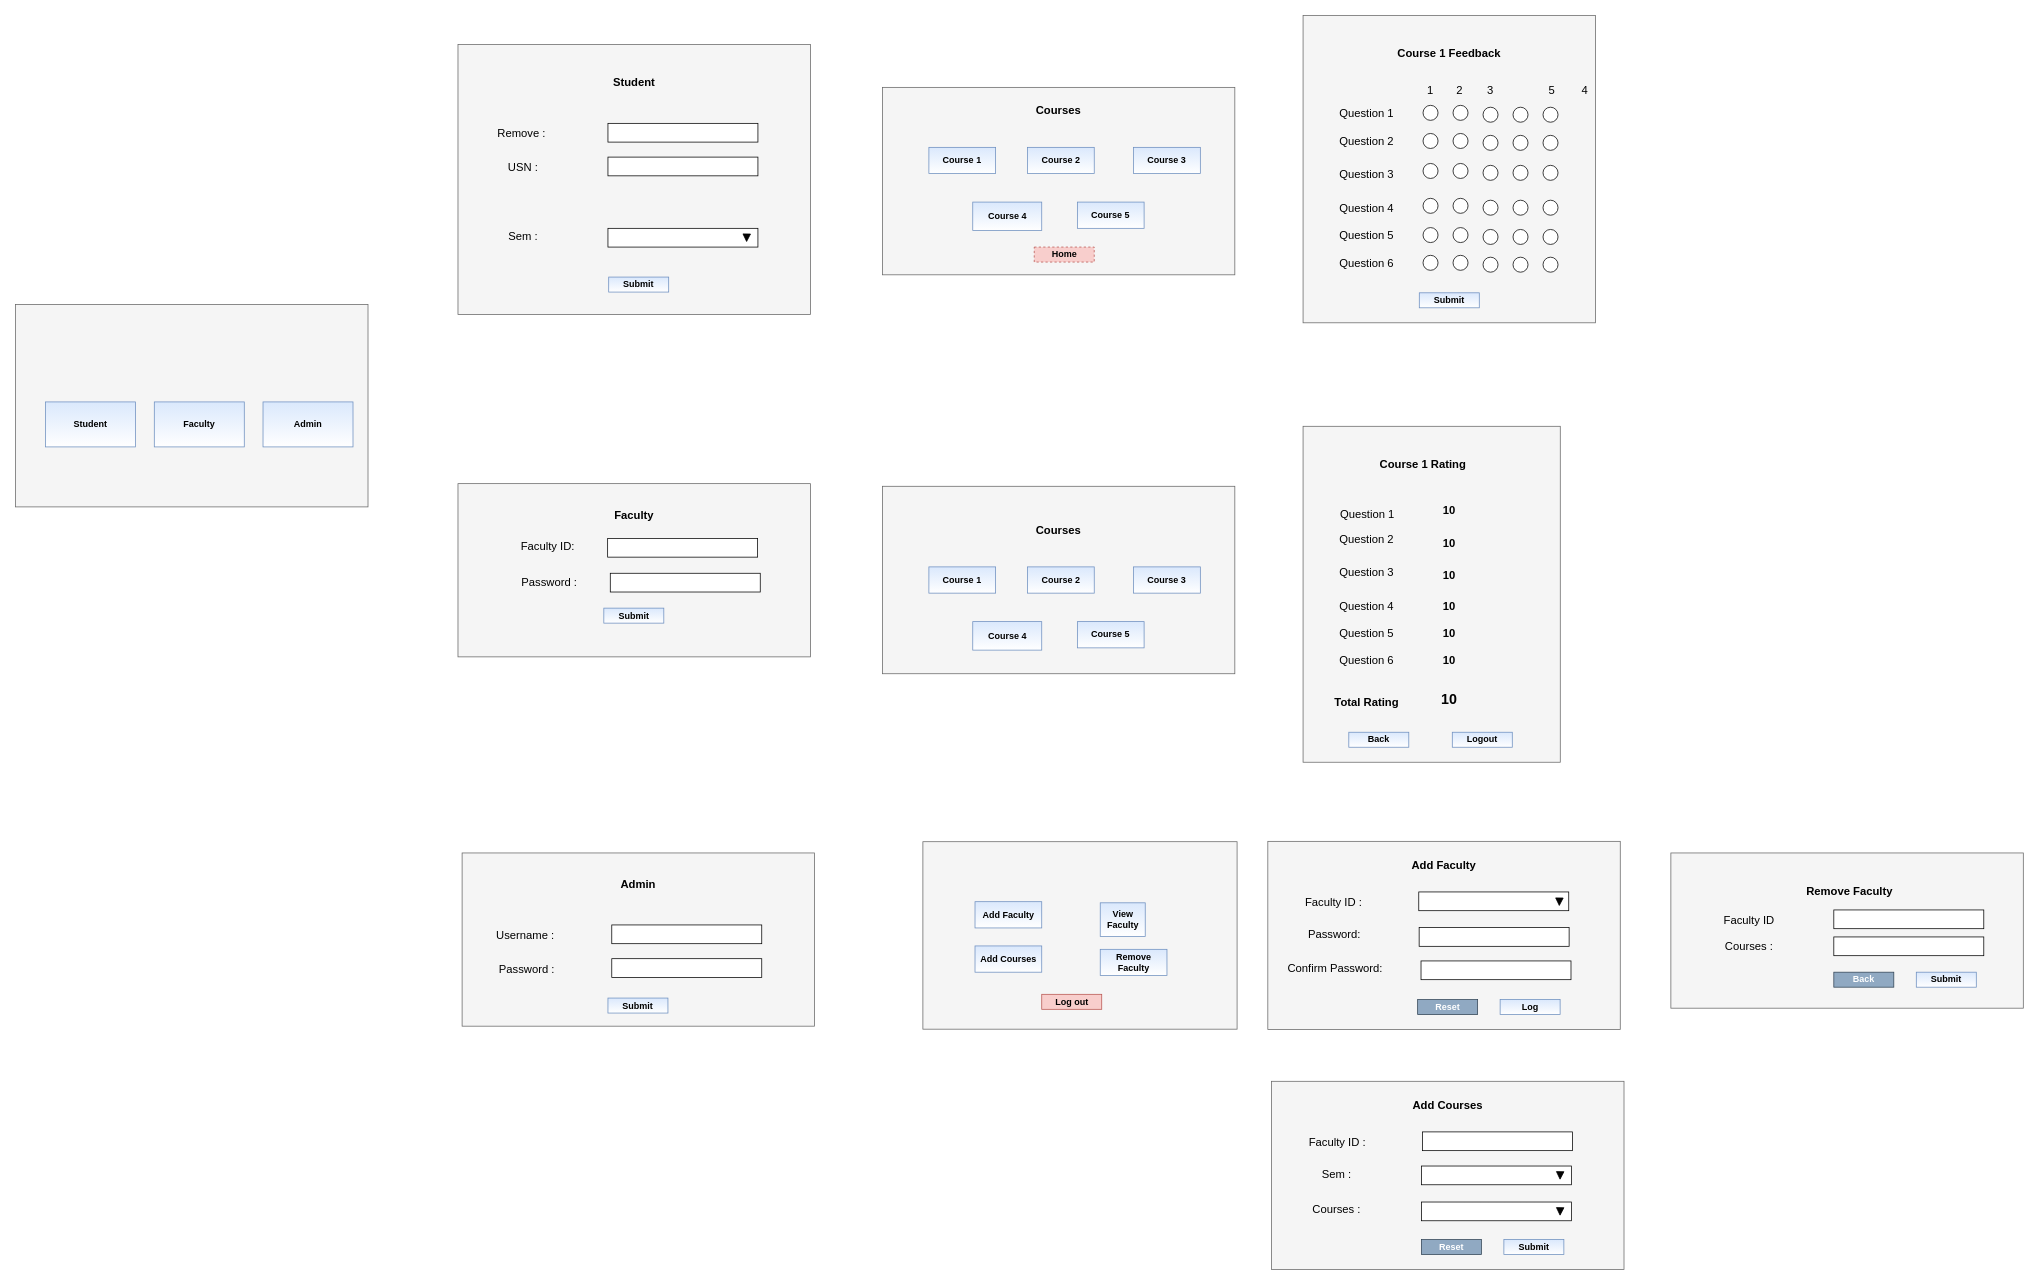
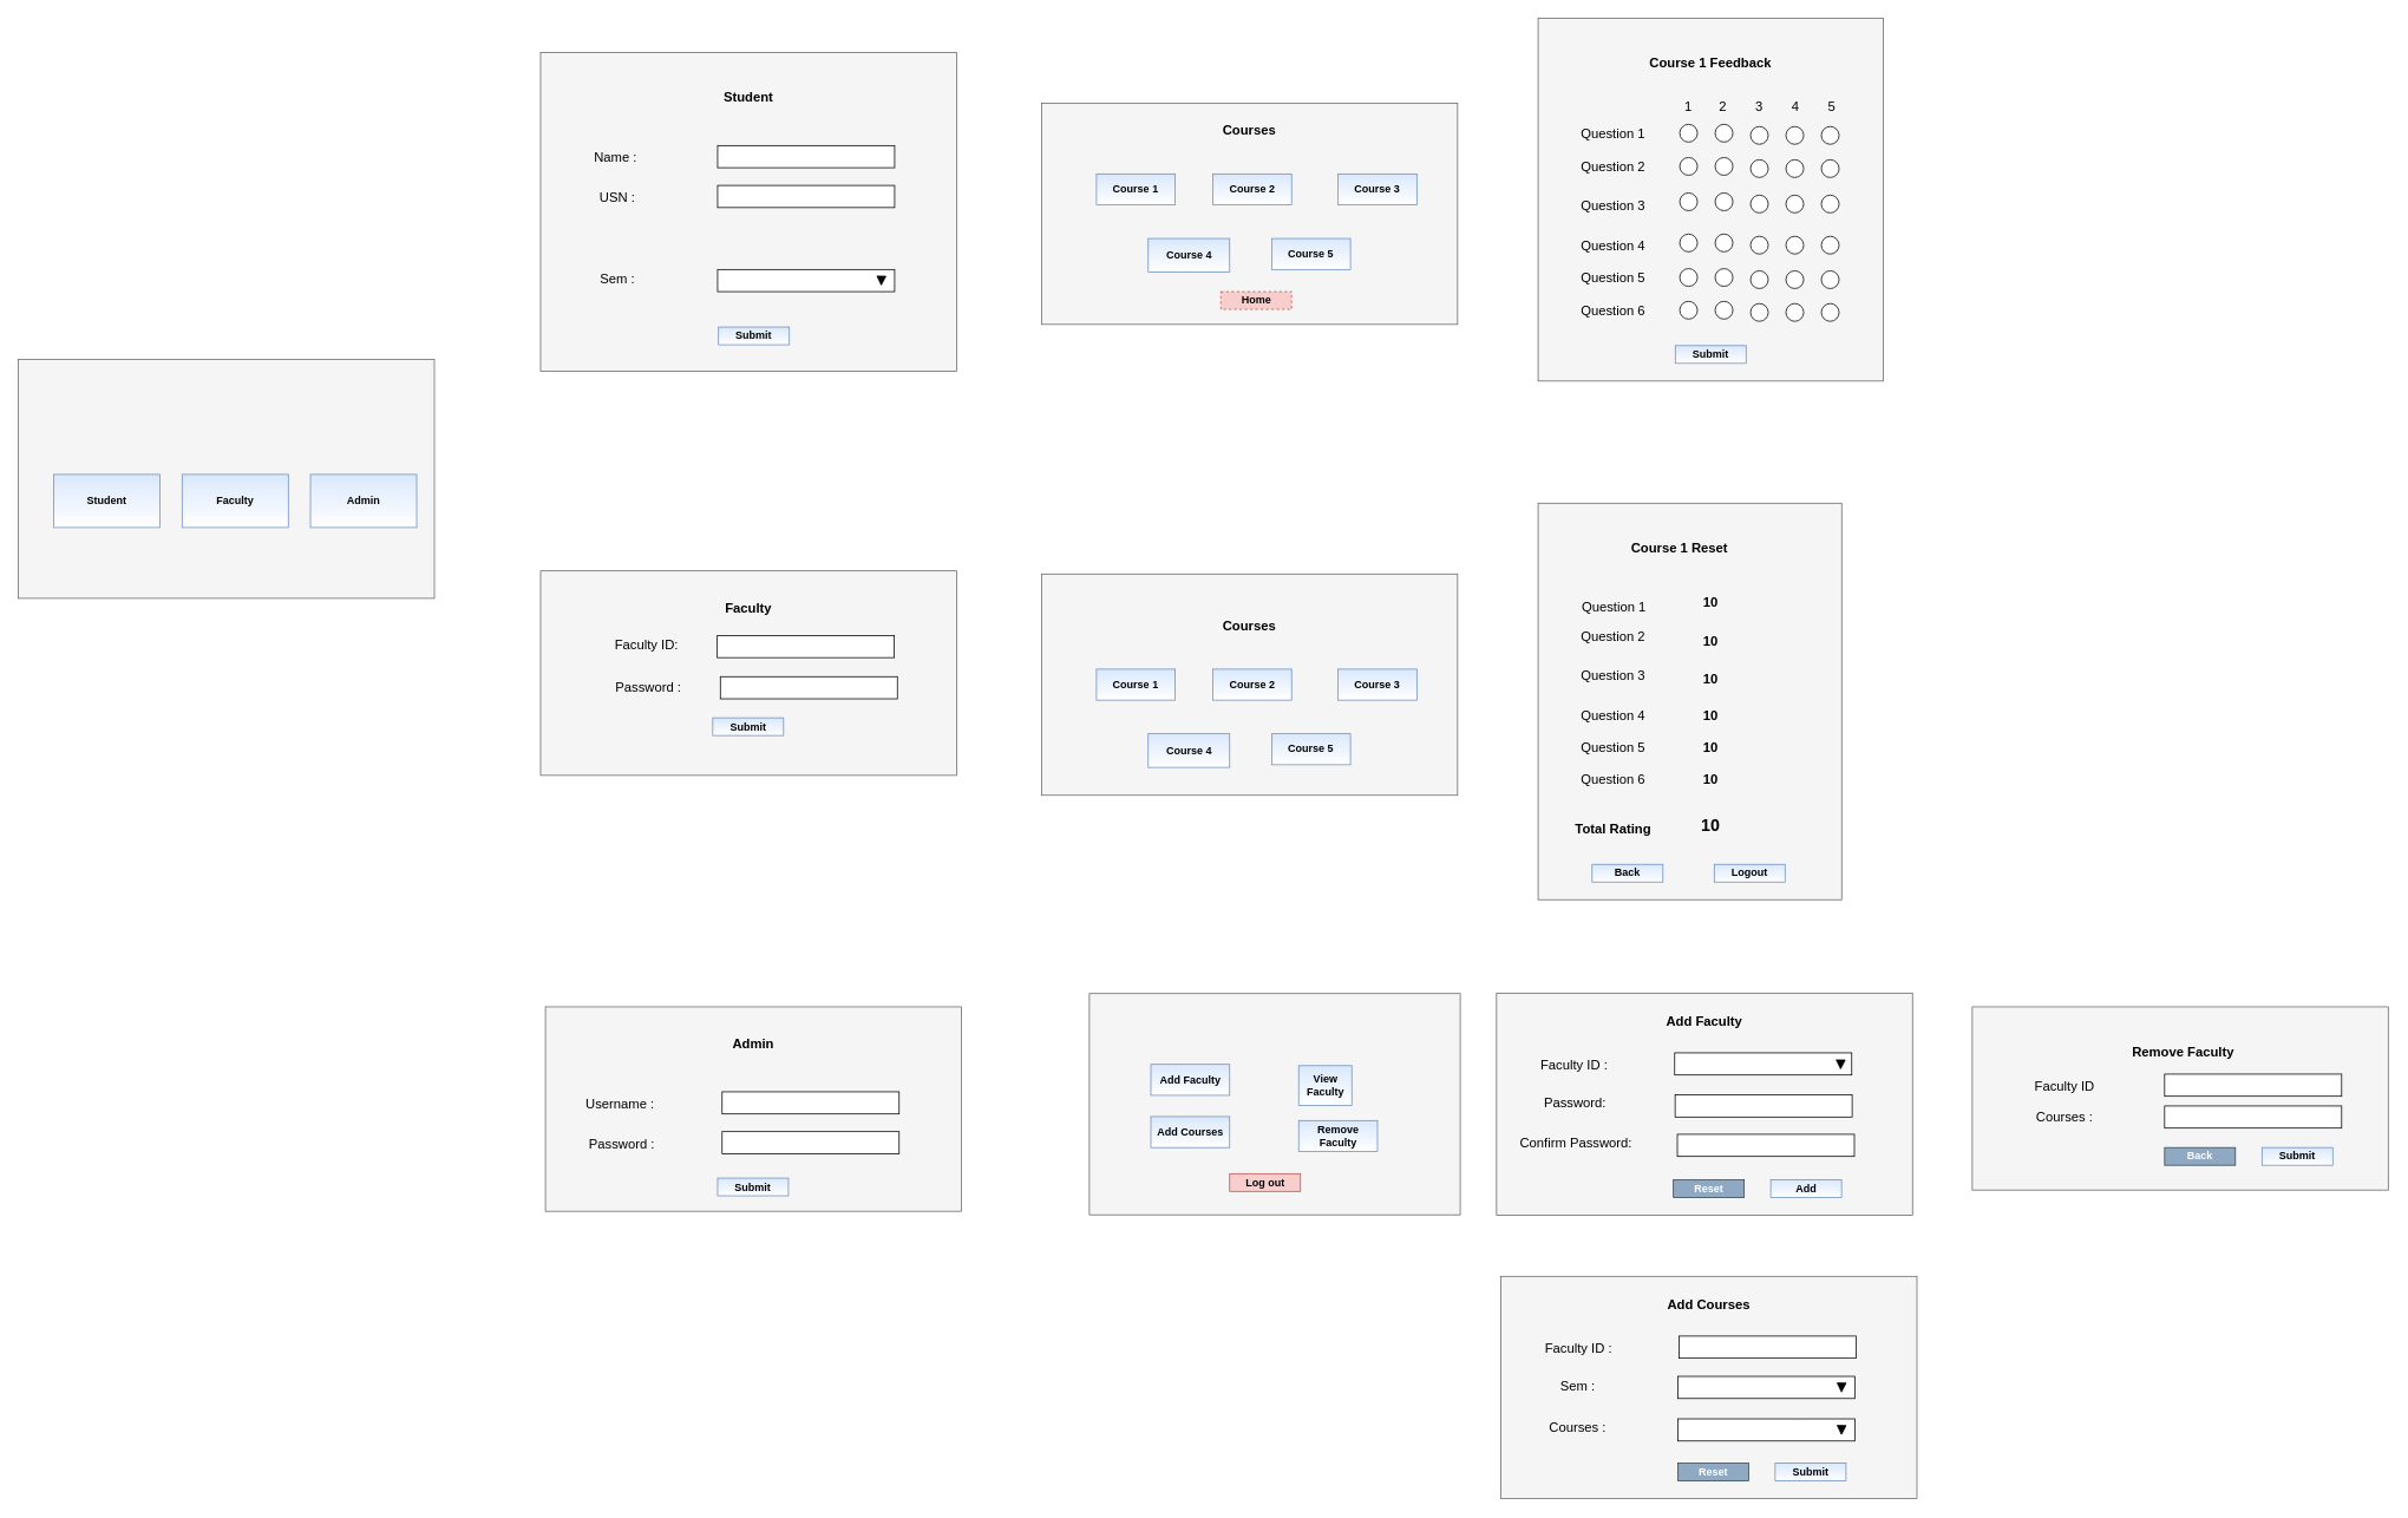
- <mxCell id="68" value="&lt;font style=&quot;font-size: 15px&quot;&gt;4&lt;/font&gt;" style="text;html=1;strokeColor=none;fillColor=none;align=center;verticalAlign=middle;whiteSpace=wrap;rounded=0;" parent="1" vertex="1"><mxGeometry x="2103" y="110" width="20" height="20" as="geometry" /></mxCell>
+ <mxCell id="68" value="&lt;font style=&quot;font-size: 15px&quot;&gt;4&lt;/font&gt;" style="text;html=1;strokeColor=none;fillColor=none;align=center;verticalAlign=middle;whiteSpace=wrap;rounded=0;" parent="1" vertex="1"><mxGeometry x="2018" y="110" width="20" height="20" as="geometry" /></mxCell>
- <mxCell id="10" value="&lt;font style=&quot;font-size: 15px&quot;&gt;Remove :&lt;/font&gt;" style="text;html=1;strokeColor=none;fillColor=none;align=center;verticalAlign=middle;whiteSpace=wrap;rounded=0;" parent="1" vertex="1"><mxGeometry x="653" y="164" width="84" height="25" as="geometry" /></mxCell>
+ <mxCell id="10" value="&lt;font style=&quot;font-size: 15px&quot;&gt;Name :&lt;/font&gt;" style="text;html=1;strokeColor=none;fillColor=none;align=center;verticalAlign=middle;whiteSpace=wrap;rounded=0;" parent="1" vertex="1"><mxGeometry x="653" y="164" width="84" height="25" as="geometry" /></mxCell>
- <mxCell id="80" value="&lt;b&gt;&lt;font style=&quot;font-size: 15px&quot;&gt;Course 1 Rating&lt;/font&gt;&lt;/b&gt;" style="text;html=1;strokeColor=none;fillColor=none;align=center;verticalAlign=middle;whiteSpace=wrap;rounded=0;" parent="1" vertex="1"><mxGeometry x="1747" y="608" width="300" height="20" as="geometry" /></mxCell>
+ <mxCell id="80" value="&lt;b&gt;&lt;font style=&quot;font-size: 15px&quot;&gt;Course 1 Reset&lt;/font&gt;&lt;/b&gt;" style="text;html=1;strokeColor=none;fillColor=none;align=center;verticalAlign=middle;whiteSpace=wrap;rounded=0;" parent="1" vertex="1"><mxGeometry x="1747" y="608" width="300" height="20" as="geometry" /></mxCell>
- <mxCell id="112" value="&lt;b&gt;Log&lt;/b&gt;" style="rounded=0;whiteSpace=wrap;html=1;fillColor=#dae8fc;strokeColor=#6c8ebf;gradientColor=#ffffff;" parent="1" vertex="1"><mxGeometry x="1999.8" y="1332.5" width="80" height="20" as="geometry" /></mxCell>
+ <mxCell id="112" value="&lt;b&gt;Add&lt;/b&gt;" style="rounded=0;whiteSpace=wrap;html=1;fillColor=#dae8fc;strokeColor=#6c8ebf;gradientColor=#ffffff;" parent="1" vertex="1"><mxGeometry x="1999.8" y="1332.5" width="80" height="20" as="geometry" /></mxCell>
